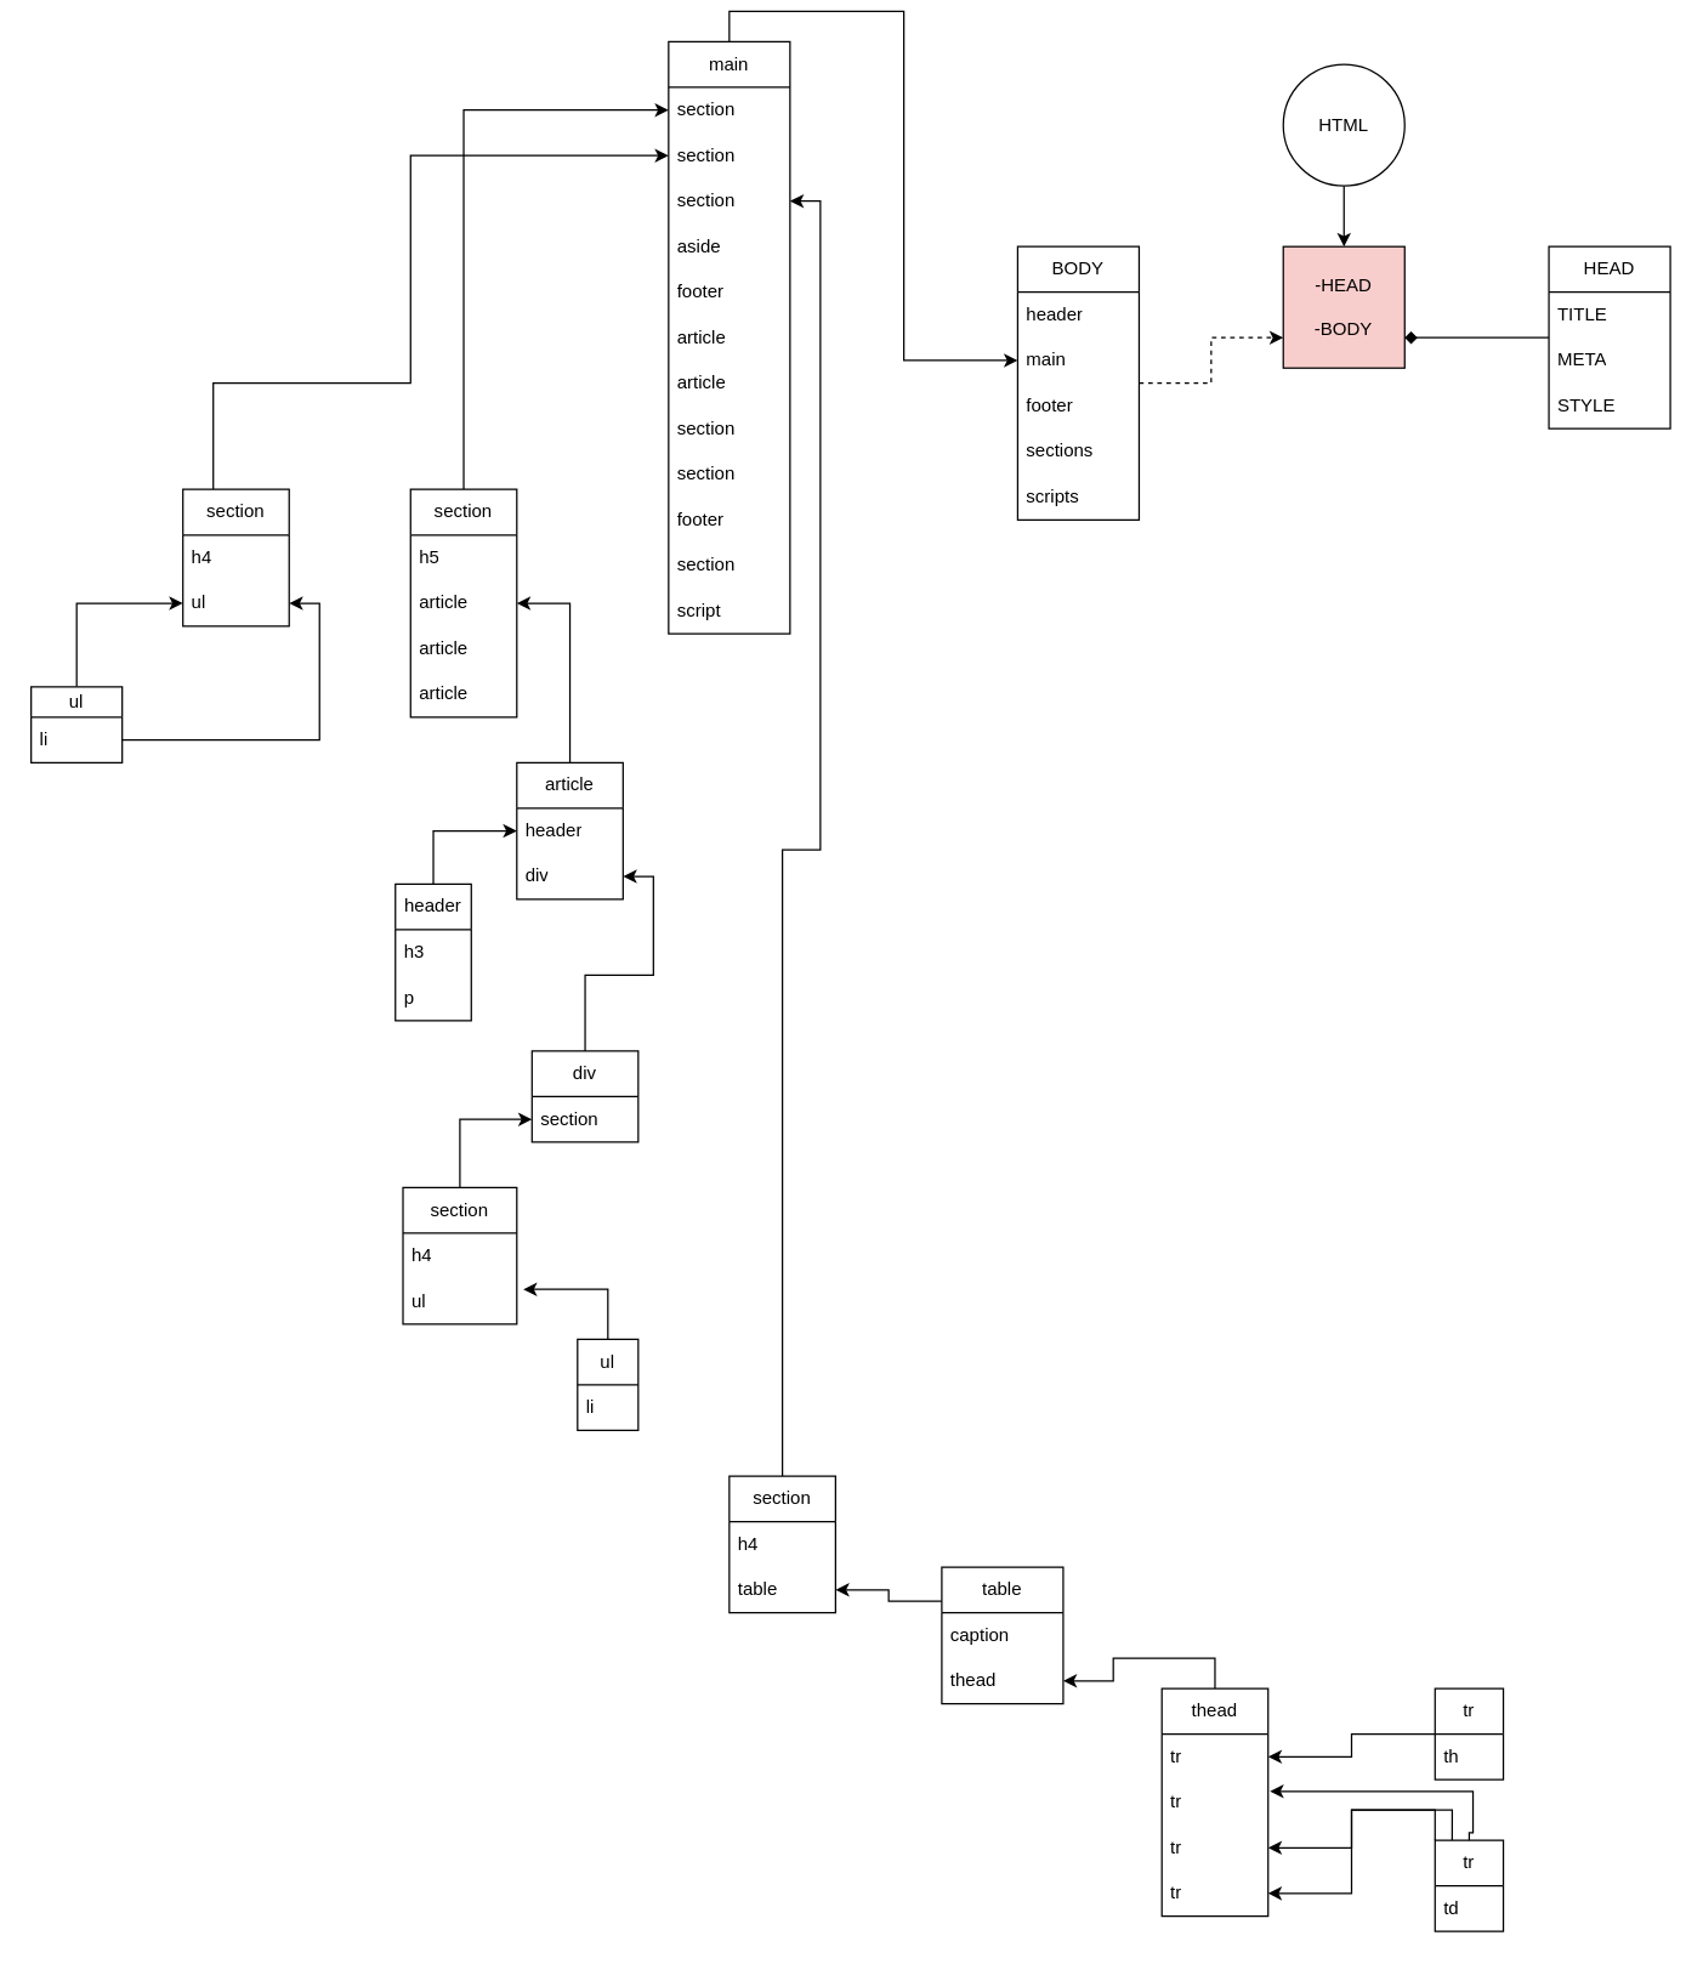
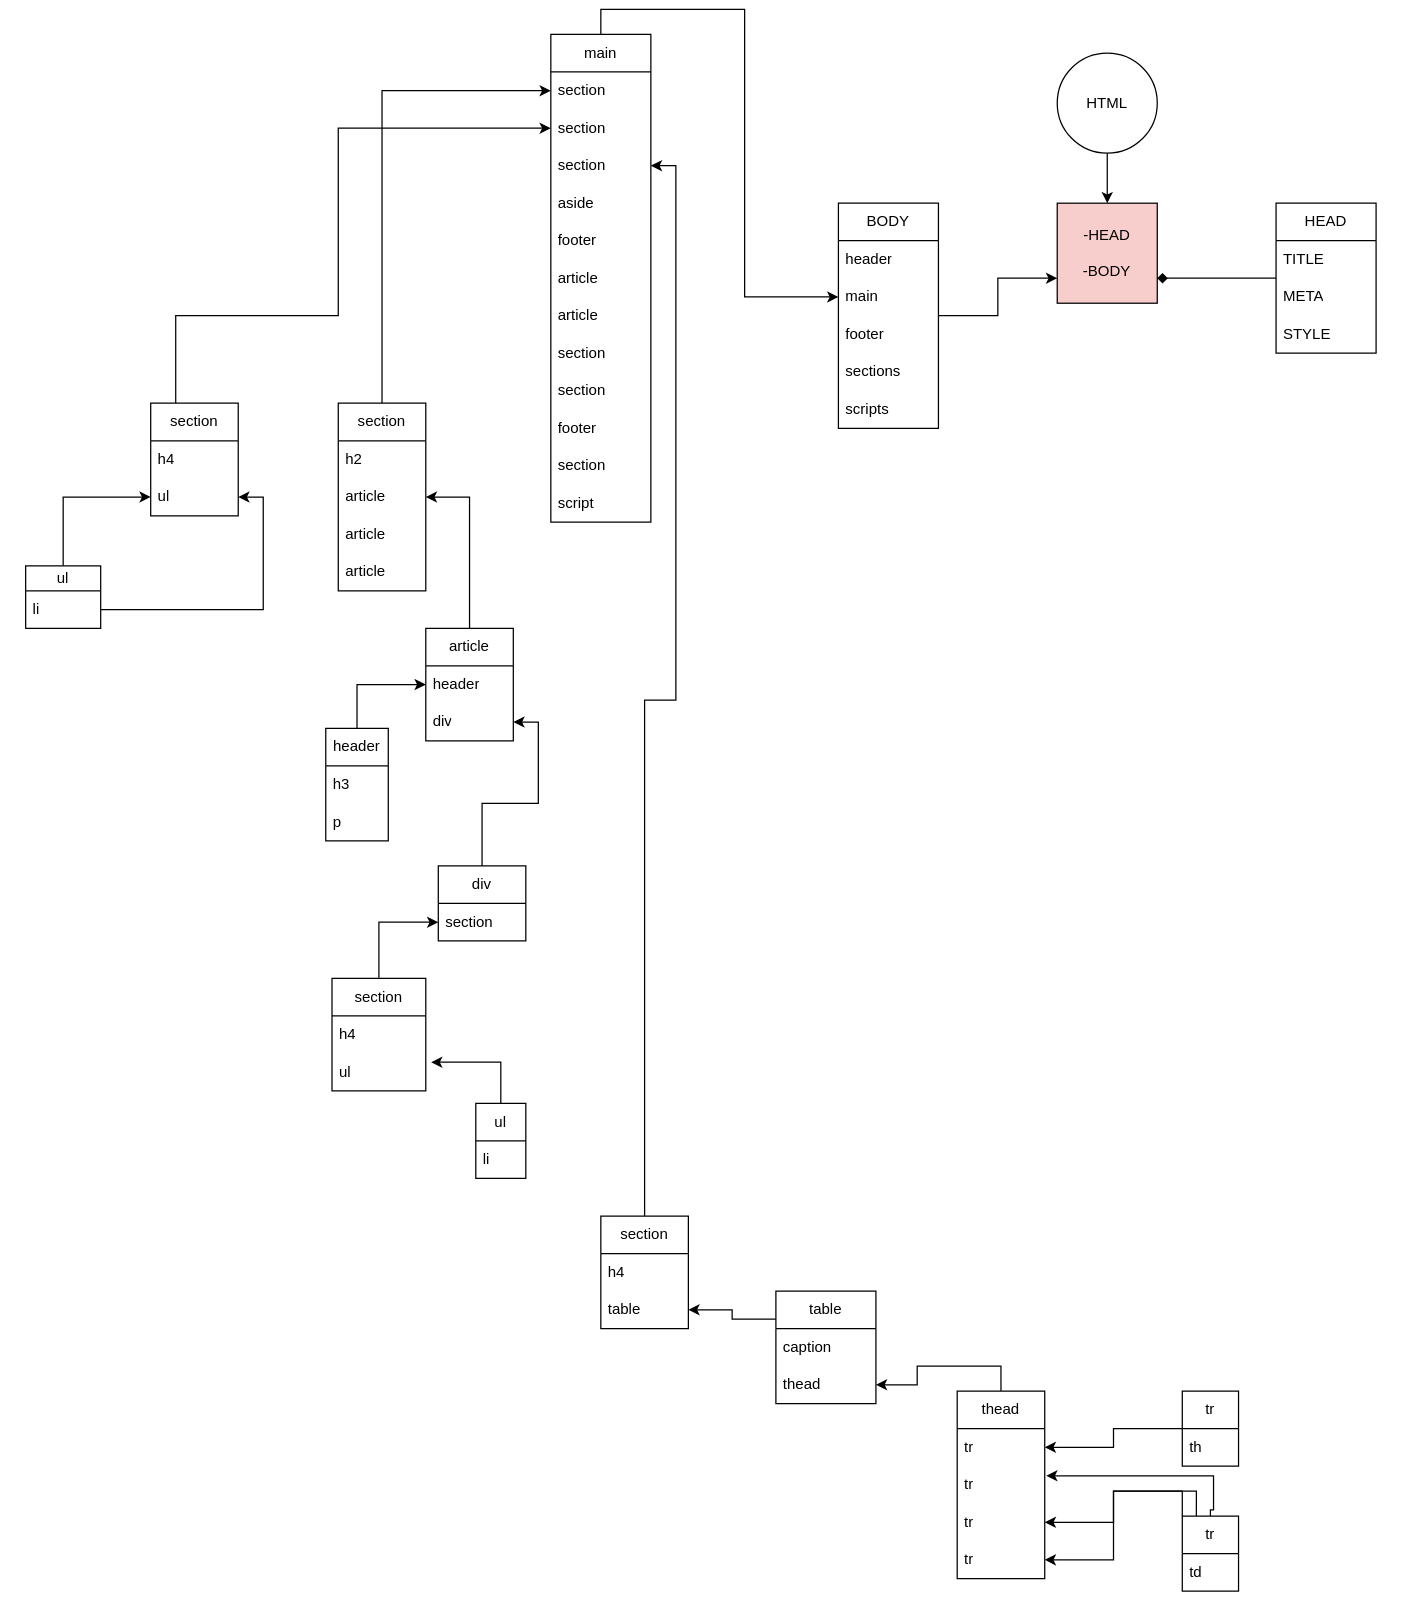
- <mxCell id="10" style="edgeStyle=orthogonalEdgeStyle;rounded=0;orthogonalLoop=1;jettySize=auto;html=1;entryX=0;entryY=0.75;entryDx=0;entryDy=0;dashed=1;" edge="1" parent="1" source="11" target="4"><mxGeometry relative="1" as="geometry" /></mxCell>
+ <mxCell id="10" style="edgeStyle=orthogonalEdgeStyle;rounded=0;orthogonalLoop=1;jettySize=auto;html=1;entryX=0;entryY=0.75;entryDx=0;entryDy=0;" edge="1" parent="1" source="11" target="4"><mxGeometry relative="1" as="geometry" /></mxCell>
- <mxCell id="33" value="h5" style="text;strokeColor=none;fillColor=none;align=left;verticalAlign=middle;spacingLeft=4;spacingRight=4;overflow=hidden;points=[[0,0.5],[1,0.5]];portConstraint=eastwest;rotatable=0;whiteSpace=wrap;html=1;" vertex="1" parent="32"><mxGeometry y="30" width="70" height="30" as="geometry" /></mxCell>
+ <mxCell id="33" value="h2" style="text;strokeColor=none;fillColor=none;align=left;verticalAlign=middle;spacingLeft=4;spacingRight=4;overflow=hidden;points=[[0,0.5],[1,0.5]];portConstraint=eastwest;rotatable=0;whiteSpace=wrap;html=1;" vertex="1" parent="32"><mxGeometry y="30" width="70" height="30" as="geometry" /></mxCell>
